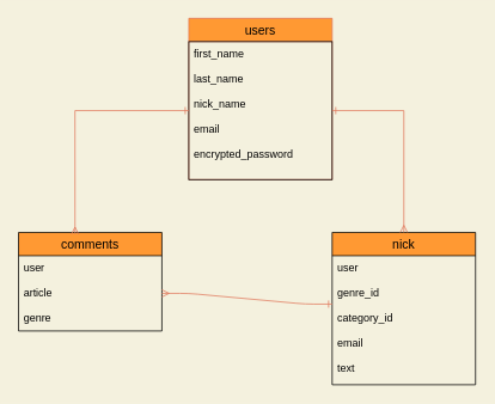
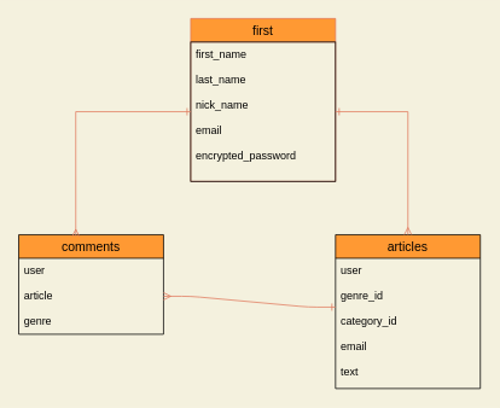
- <mxCell id="2" value="users" style="swimlane;fontStyle=0;childLayout=stackLayout;horizontal=1;startSize=26;horizontalStack=0;resizeParent=1;resizeParentMax=0;resizeLast=0;collapsible=1;marginBottom=0;align=center;fontSize=14;strokeColor=#E07A5F;fillColor=#FF9933;fontColor=#000000;" vertex="1" parent="1"><mxGeometry x="210" y="20" width="160" height="180" as="geometry" /></mxCell>
+ <mxCell id="2" value="first" style="swimlane;fontStyle=0;childLayout=stackLayout;horizontal=1;startSize=26;horizontalStack=0;resizeParent=1;resizeParentMax=0;resizeLast=0;collapsible=1;marginBottom=0;align=center;fontSize=14;strokeColor=#E07A5F;fillColor=#FF9933;fontColor=#000000;" vertex="1" parent="1"><mxGeometry x="210" y="20" width="160" height="180" as="geometry" /></mxCell>
- <mxCell id="3" value="nick" style="swimlane;fontStyle=0;childLayout=stackLayout;horizontal=1;startSize=26;horizontalStack=0;resizeParent=1;resizeParentMax=0;resizeLast=0;collapsible=1;marginBottom=0;align=center;fontSize=14;strokeColor=#000000;fillColor=#FF9933;fontColor=#000000;" vertex="1" parent="1"><mxGeometry x="370" y="259" width="160" height="170" as="geometry" /></mxCell>
+ <mxCell id="3" value="articles" style="swimlane;fontStyle=0;childLayout=stackLayout;horizontal=1;startSize=26;horizontalStack=0;resizeParent=1;resizeParentMax=0;resizeLast=0;collapsible=1;marginBottom=0;align=center;fontSize=14;strokeColor=#000000;fillColor=#FF9933;fontColor=#000000;" vertex="1" parent="1"><mxGeometry x="370" y="259" width="160" height="170" as="geometry" /></mxCell>
